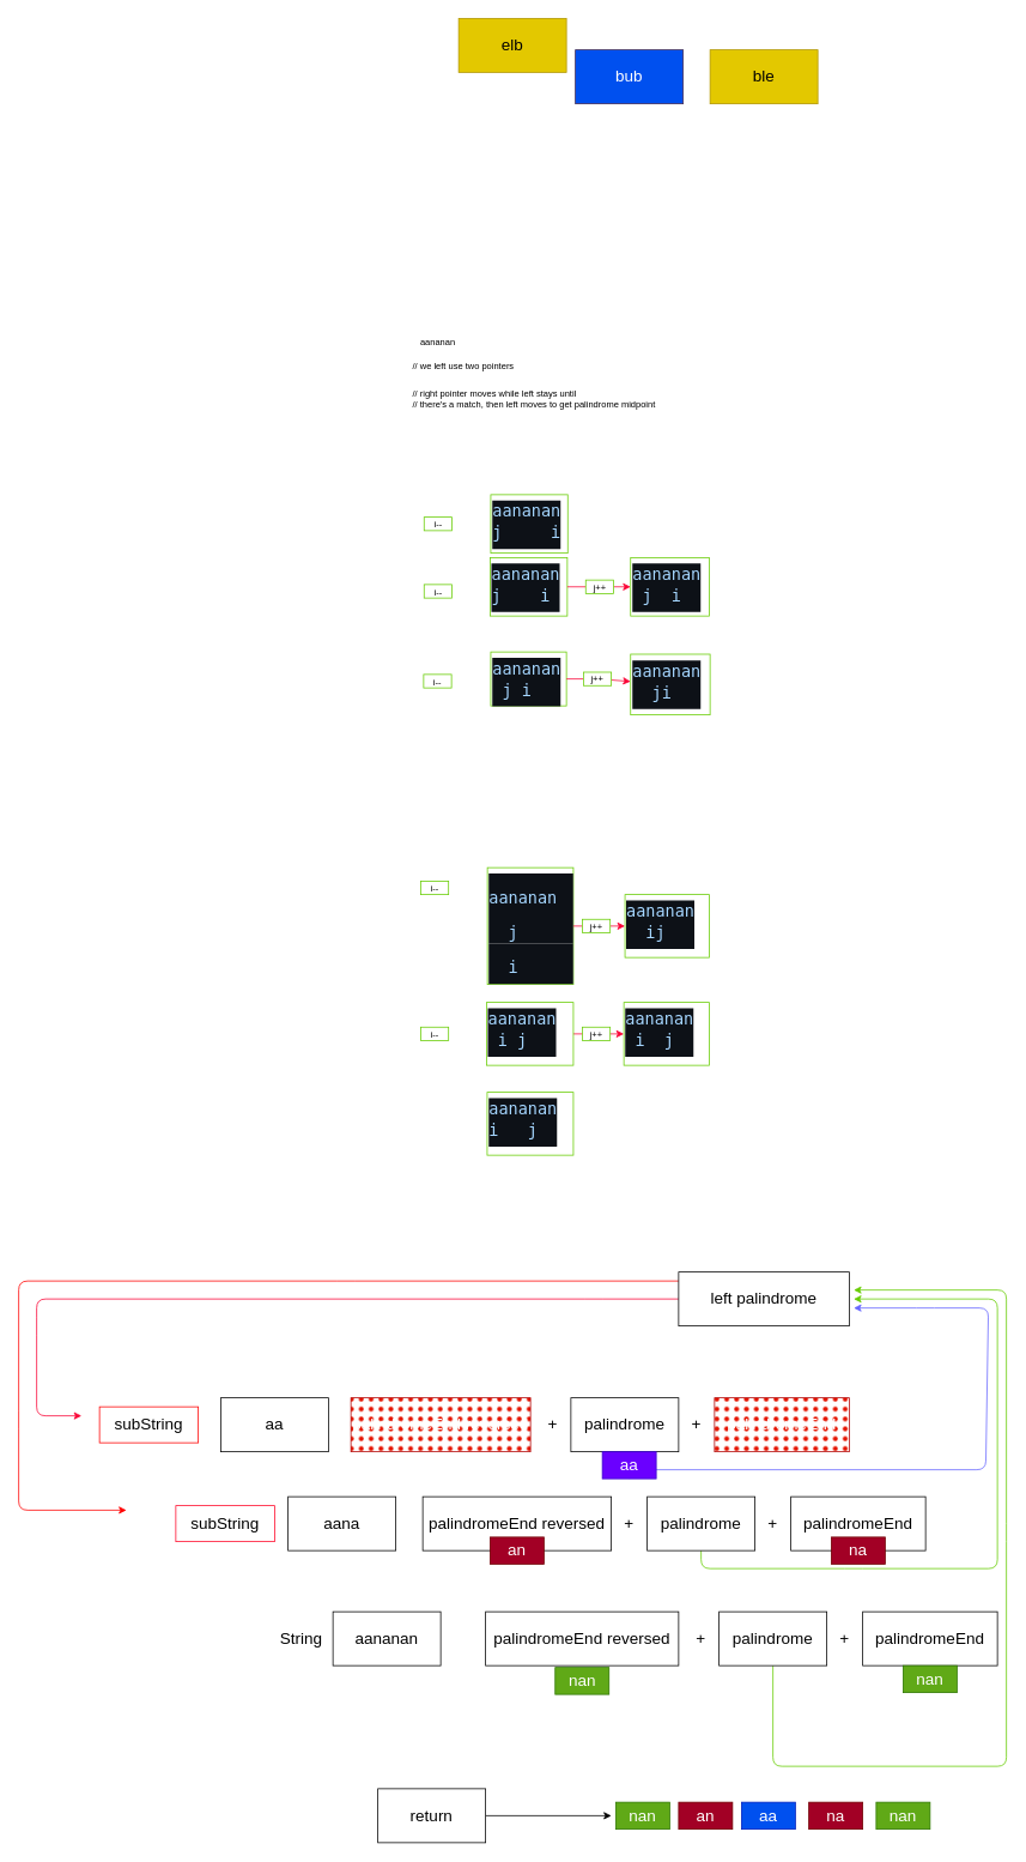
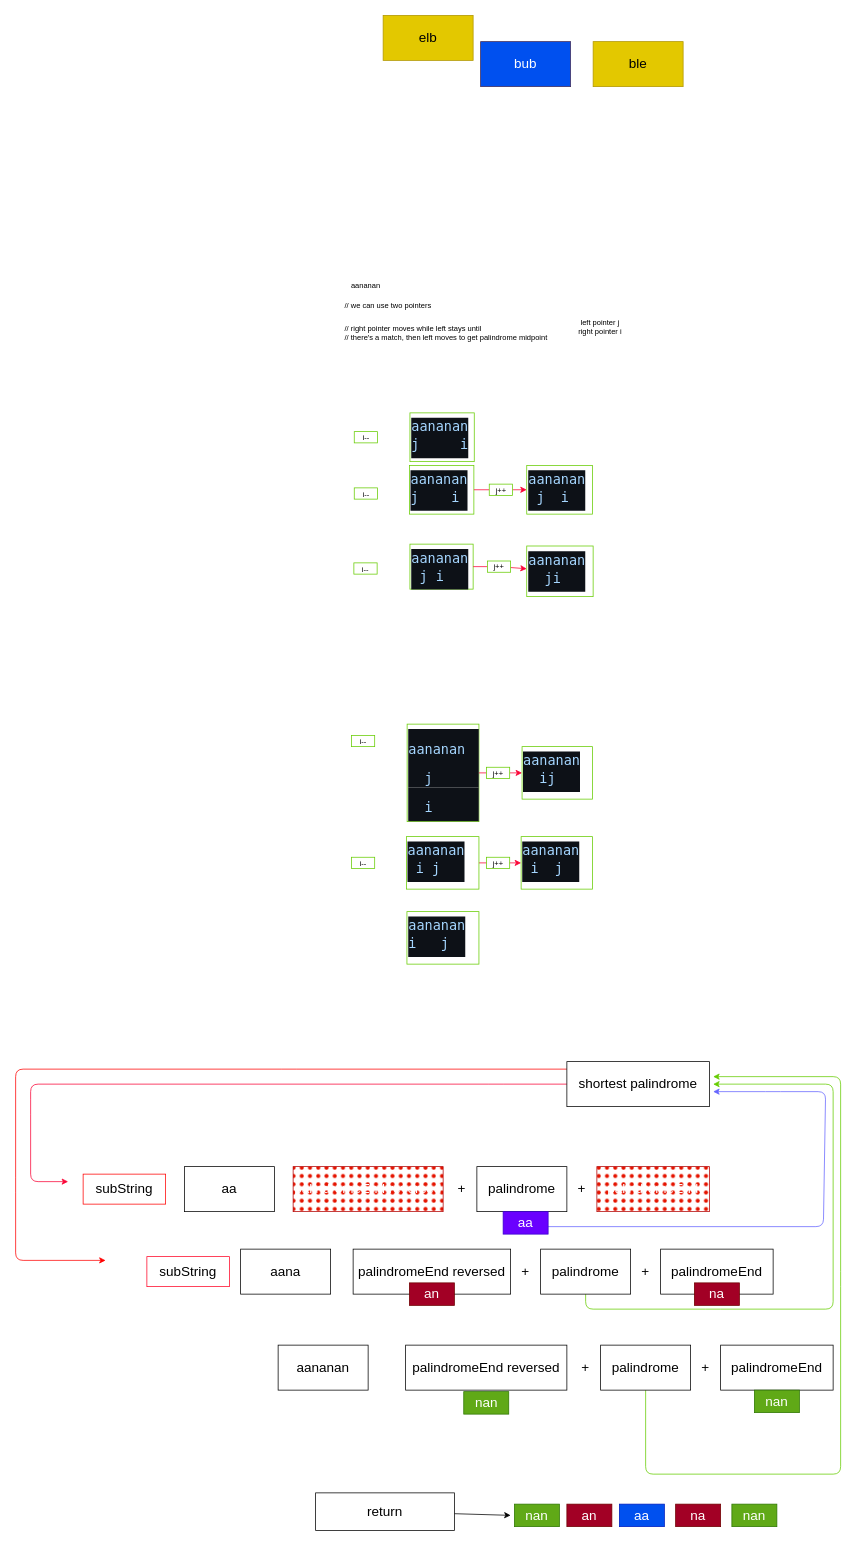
- <mxCell id="65" value="// we left use two pointers" style="text;whiteSpace=wrap;html=1;fontSize=10;" vertex="1" parent="1"><mxGeometry x="456.5" y="395" width="150" height="40" as="geometry" /></mxCell>
+ <mxCell id="65" value="// we can use two pointers" style="text;whiteSpace=wrap;html=1;fontSize=10;" vertex="1" parent="1"><mxGeometry x="456.5" y="395" width="150" height="40" as="geometry" /></mxCell>
+ <mxCell id="68" value="left pointer j&lt;br&gt;right pointer i" style="text;html=1;align=center;verticalAlign=middle;resizable=0;points=[];autosize=1;strokeColor=none;fillColor=none;fontSize=10;" vertex="1" parent="1"><mxGeometry x="758.5" y="415" width="80" height="40" as="geometry" /></mxCell>
- <mxCell id="4" value="left palindrome" style="whiteSpace=wrap;html=1;fontSize=18;" vertex="1" parent="1"><mxGeometry x="755" y="1415" width="190" height="60" as="geometry" /></mxCell>
+ <mxCell id="4" value="shortest palindrome" style="whiteSpace=wrap;html=1;fontSize=18;" vertex="1" parent="1"><mxGeometry x="755" y="1415" width="190" height="60" as="geometry" /></mxCell>
- <mxCell id="17" value="String" style="text;html=1;strokeColor=none;fillColor=none;align=center;verticalAlign=middle;whiteSpace=wrap;rounded=0;fontSize=18;" vertex="1" parent="1"><mxGeometry x="305" y="1808" width="60" height="30" as="geometry" /></mxCell>
- <mxCell id="39" value="return" style="rounded=0;whiteSpace=wrap;html=1;fillStyle=auto;fontSize=18;" vertex="1" parent="1"><mxGeometry x="420" y="1990" width="120" height="60" as="geometry" /></mxCell>
+ <mxCell id="39" value="return" style="rounded=0;whiteSpace=wrap;html=1;fillStyle=auto;fontSize=18;" vertex="1" parent="1"><mxGeometry x="420" y="1990" width="185" height="50" as="geometry" /></mxCell>
